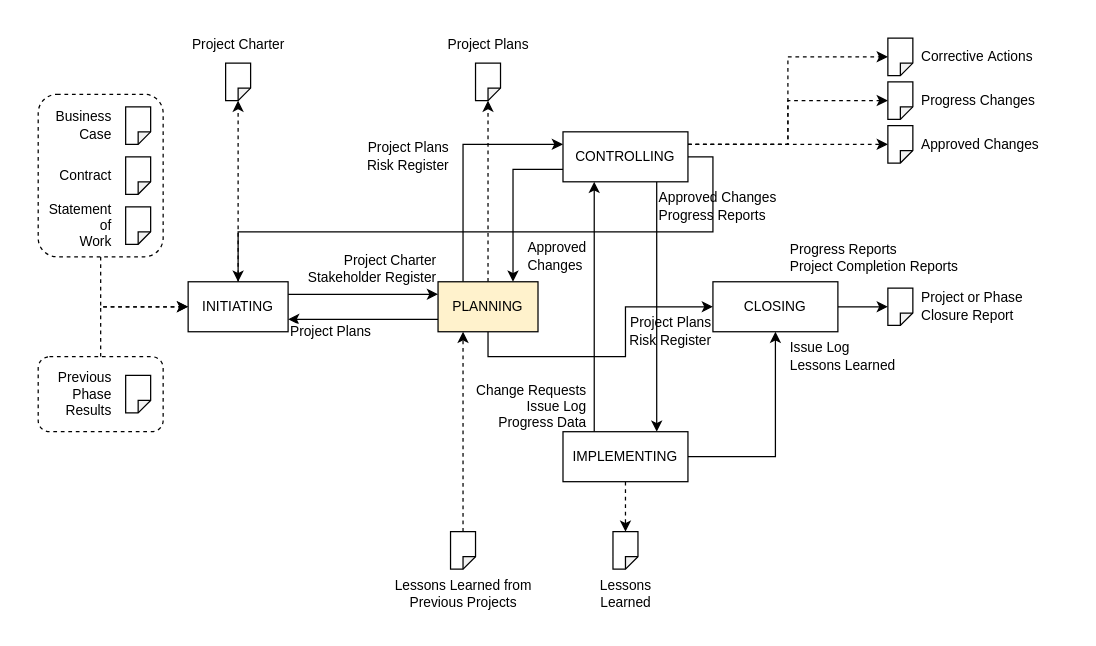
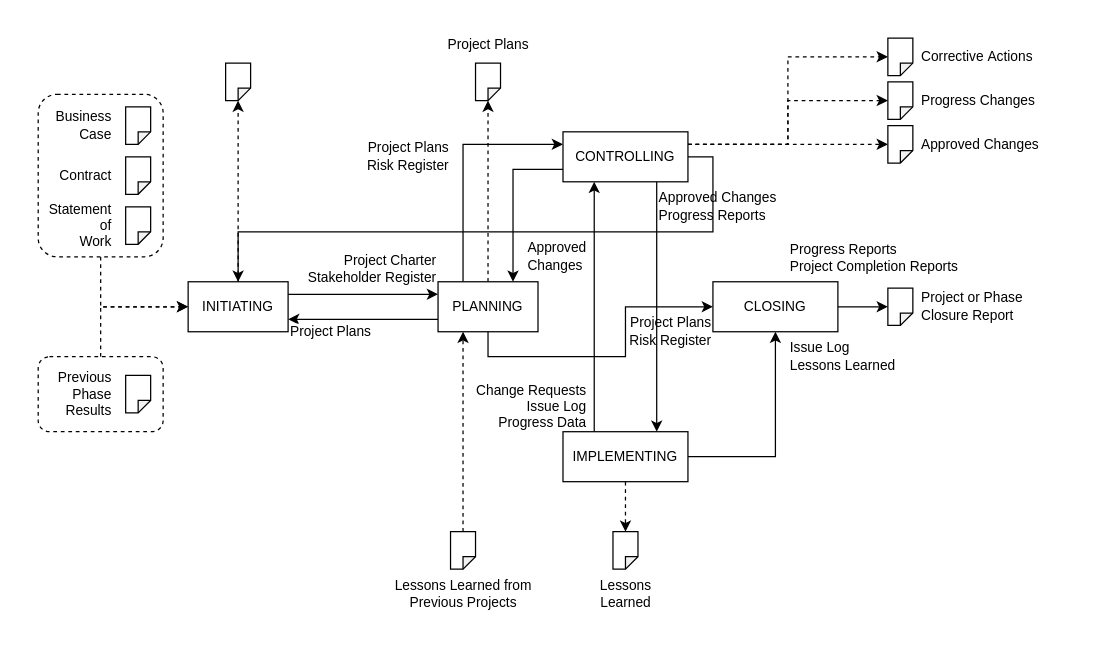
- <mxCell id="52" value="Project Charter" style="text;html=1;align=center;verticalAlign=middle;resizable=0;points=[];autosize=1;strokeColor=none;fillColor=none;fontSize=11;" vertex="1" parent="1"><mxGeometry x="140" y="20" width="100" height="30" as="geometry" /></mxCell>
- <mxCell id="14" value="PLANNING" style="rounded=0;whiteSpace=wrap;html=1;fontSize=11;fillColor=#fff2cc;" vertex="1" parent="1"><mxGeometry x="350" y="225" width="80" height="40" as="geometry" /></mxCell>
+ <mxCell id="14" value="PLANNING" style="rounded=0;whiteSpace=wrap;html=1;fontSize=11;" vertex="1" parent="1"><mxGeometry x="350" y="225" width="80" height="40" as="geometry" /></mxCell>
